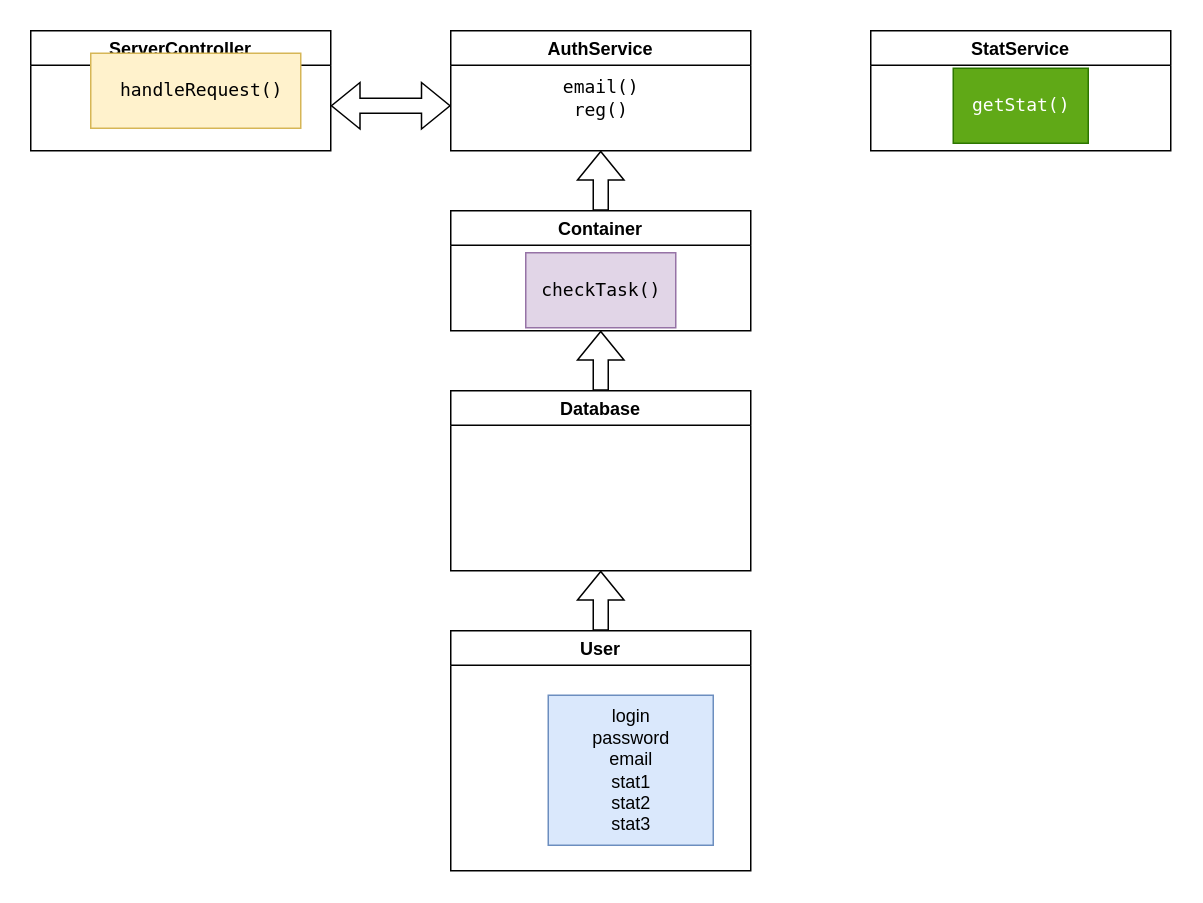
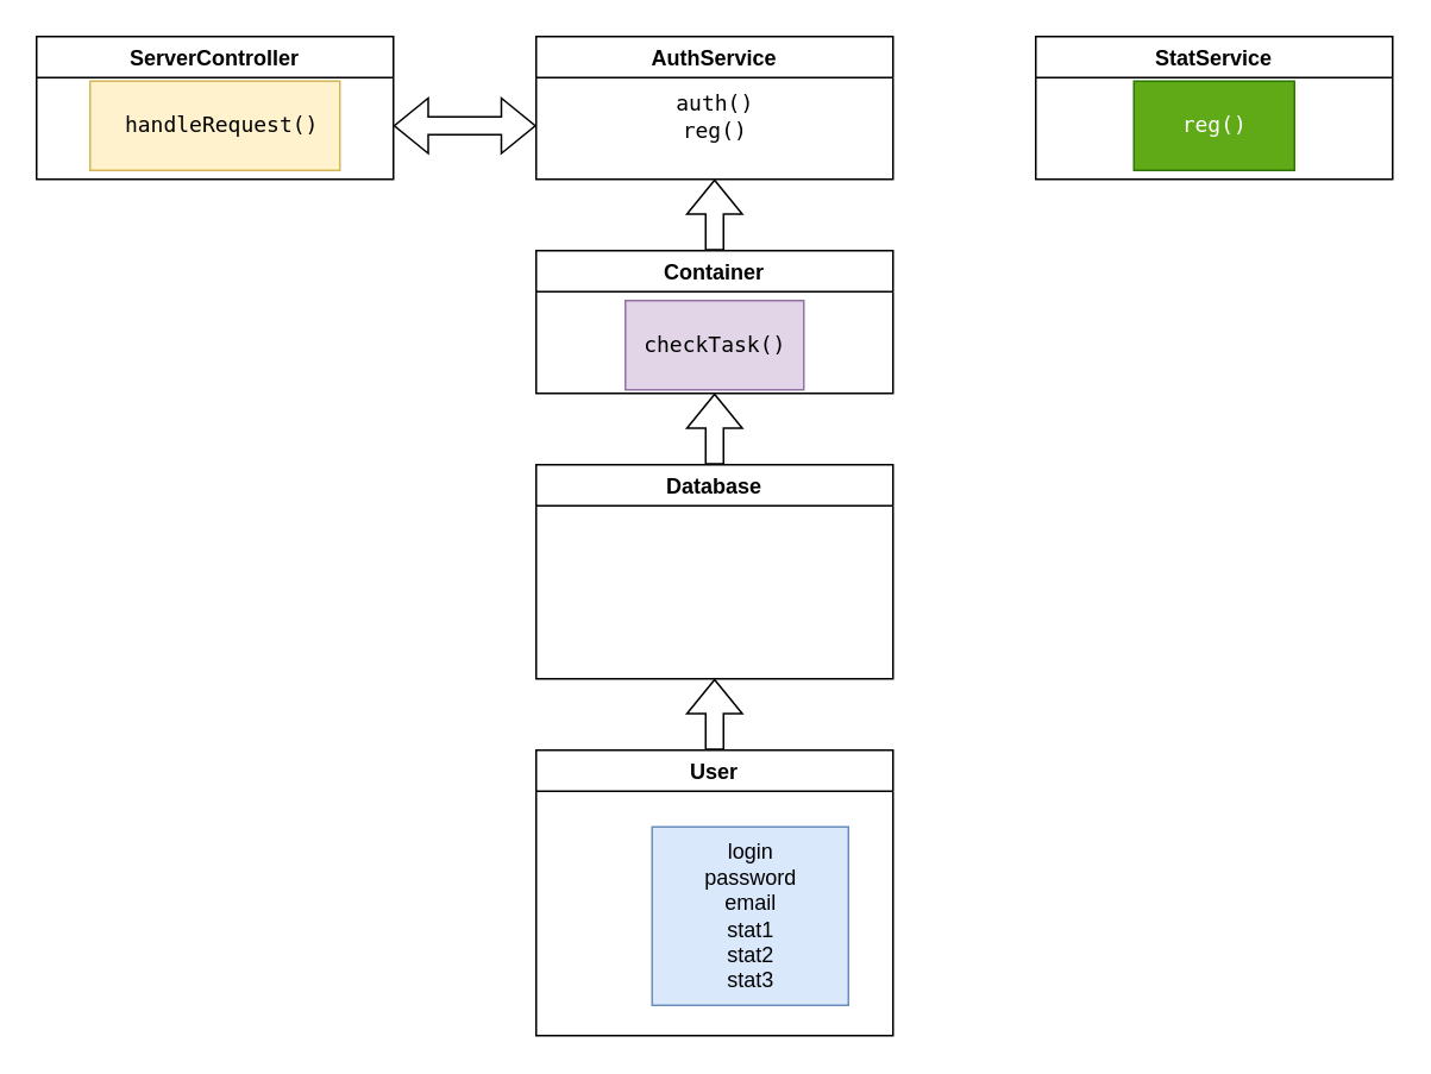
- <mxCell id="3" value="&lt;pre&gt; handleRequest()&lt;/pre&gt;" style="text;html=1;align=center;verticalAlign=middle;resizable=0;points=[];autosize=1;strokeColor=#d6b656;fillColor=#fff2cc;" parent="2" vertex="1"><mxGeometry x="40" y="15" width="140" height="50" as="geometry" /></mxCell>
+ <mxCell id="3" value="&lt;pre&gt; handleRequest()&lt;/pre&gt;" style="text;html=1;align=center;verticalAlign=middle;resizable=0;points=[];autosize=1;strokeColor=#d6b656;fillColor=#fff2cc;" parent="2" vertex="1"><mxGeometry x="30" y="25" width="140" height="50" as="geometry" /></mxCell>
- <mxCell id="7" value="&lt;pre&gt;email()&lt;br&gt;reg()&lt;/pre&gt;" style="text;html=1;align=center;verticalAlign=middle;resizable=0;points=[];autosize=1;" parent="6" vertex="1"><mxGeometry x="65" y="10" width="70" height="70" as="geometry" /></mxCell>
+ <mxCell id="7" value="&lt;pre&gt;auth()&lt;br&gt;reg()&lt;/pre&gt;" style="text;html=1;align=center;verticalAlign=middle;resizable=0;points=[];autosize=1;" parent="6" vertex="1"><mxGeometry x="65" y="10" width="70" height="70" as="geometry" /></mxCell>
- <mxCell id="5" value="&lt;pre&gt;getStat()&lt;/pre&gt;" style="text;html=1;align=center;verticalAlign=middle;resizable=0;points=[];autosize=1;strokeColor=#2D7600;fillColor=#60a917;fontColor=#ffffff;" parent="4" vertex="1"><mxGeometry x="55" y="25" width="90" height="50" as="geometry" /></mxCell>
+ <mxCell id="5" value="&lt;pre&gt;reg()&lt;/pre&gt;" style="text;html=1;align=center;verticalAlign=middle;resizable=0;points=[];autosize=1;strokeColor=#2D7600;fillColor=#60a917;fontColor=#ffffff;" parent="4" vertex="1"><mxGeometry x="55" y="25" width="90" height="50" as="geometry" /></mxCell>
